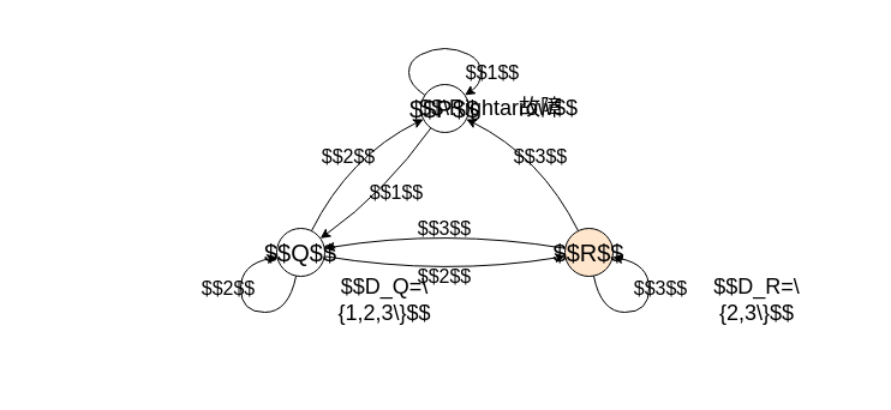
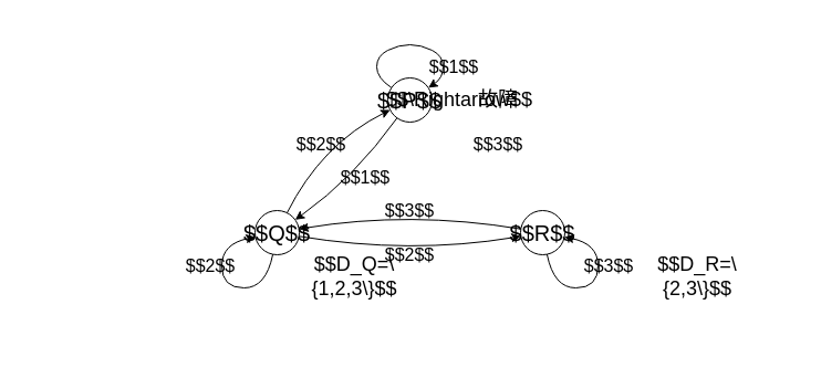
- <mxCell id="8" value="" style="curved=1;endArrow=classic;html=1;rounded=0;" parent="1" source="5" target="3" edge="1"><mxGeometry width="50" height="50" relative="1" as="geometry"><mxPoint x="270" y="210" as="sourcePoint" /><mxPoint x="320" y="160" as="targetPoint" /><Array as="points"><mxPoint x="450" y="130" /></Array></mxGeometry></mxCell>
- <mxCell id="5" value="&lt;font style=&quot;font-size: 20px;&quot;&gt;$$R$$&lt;/font&gt;" style="ellipse;whiteSpace=wrap;html=1;aspect=fixed;fillColor=#ffe6cc;" parent="1" vertex="1"><mxGeometry x="470" y="190" width="40" height="40" as="geometry" /></mxCell>
+ <mxCell id="5" value="&lt;font style=&quot;font-size: 20px;&quot;&gt;$$R$$&lt;/font&gt;" style="ellipse;whiteSpace=wrap;html=1;aspect=fixed;" parent="1" vertex="1"><mxGeometry x="470" y="190" width="40" height="40" as="geometry" /></mxCell>
